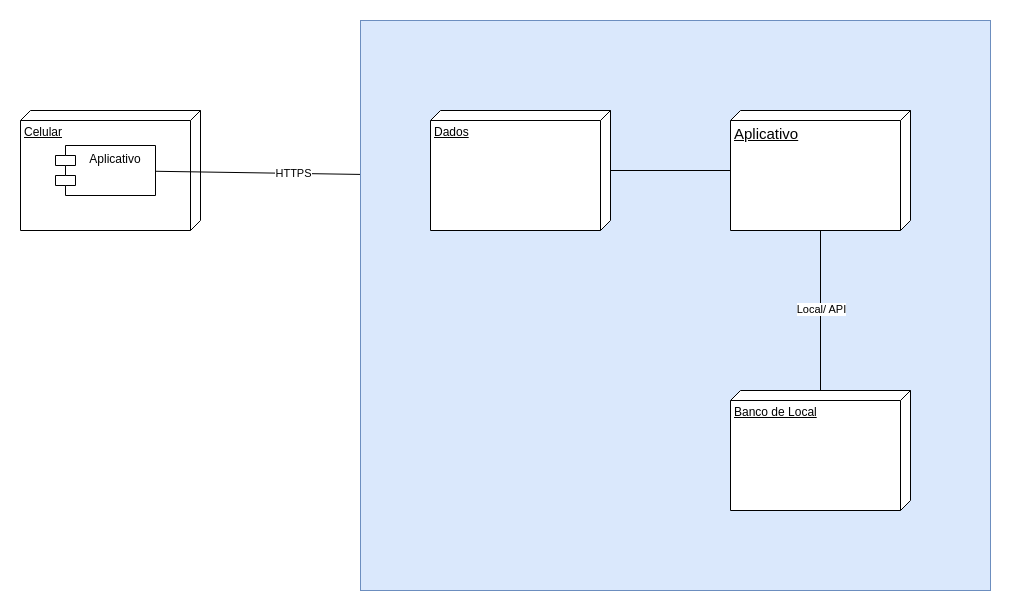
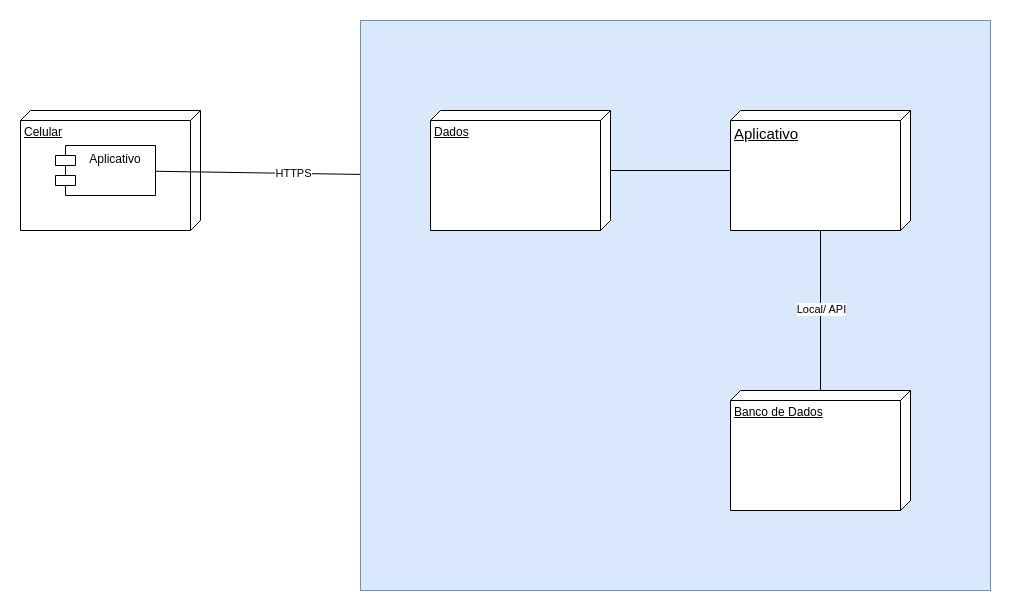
- <mxCell id="12" value="Banco de Local" style="verticalAlign=top;align=left;spacingTop=8;spacingLeft=2;spacingRight=12;shape=cube;size=10;direction=south;fontStyle=4;html=1;whiteSpace=wrap;" parent="11" vertex="1"><mxGeometry width="180" height="120" as="geometry" /></mxCell>
+ <mxCell id="12" value="Banco de Dados" style="verticalAlign=top;align=left;spacingTop=8;spacingLeft=2;spacingRight=12;shape=cube;size=10;direction=south;fontStyle=4;html=1;whiteSpace=wrap;" parent="11" vertex="1"><mxGeometry width="180" height="120" as="geometry" /></mxCell>
